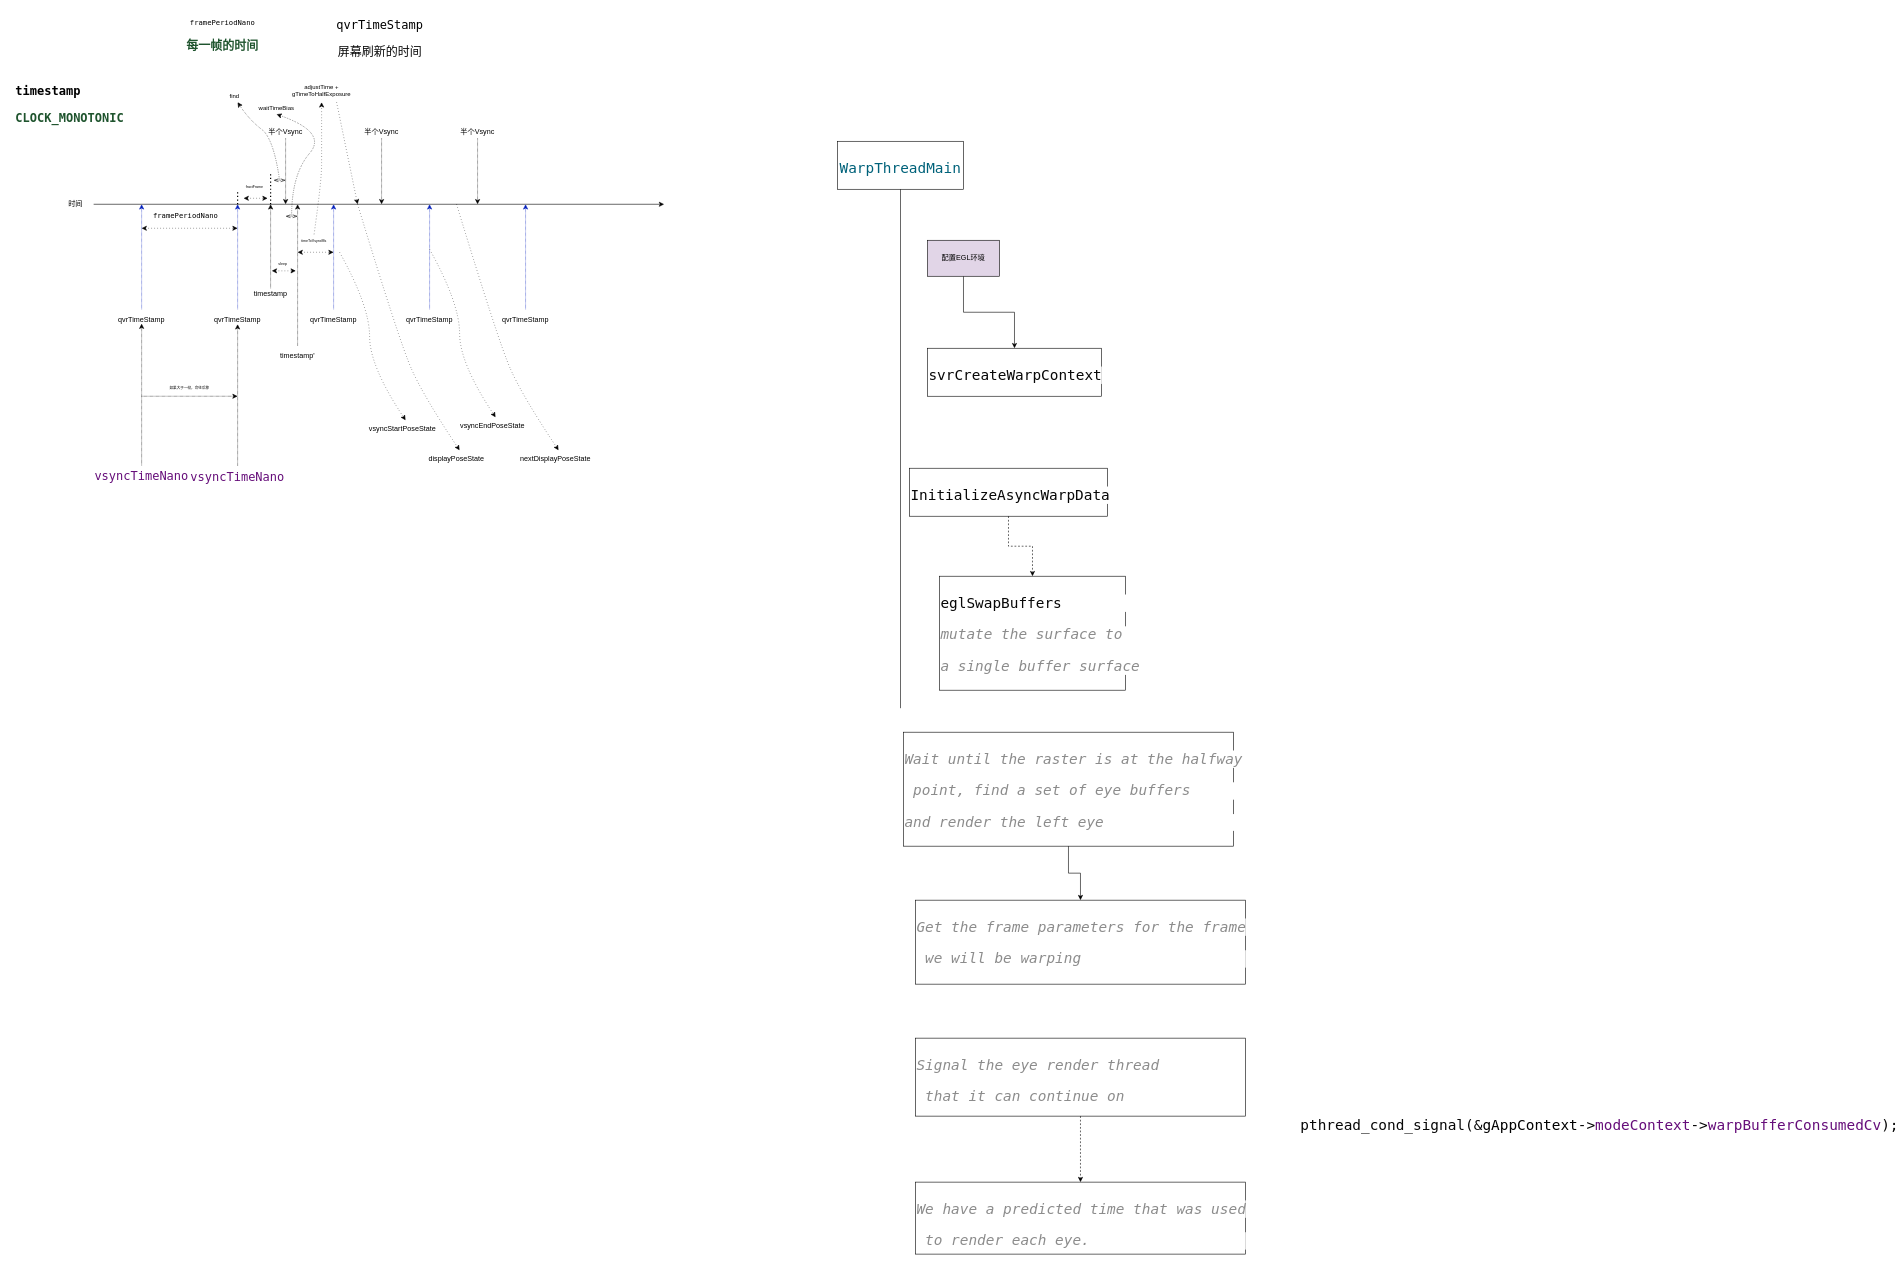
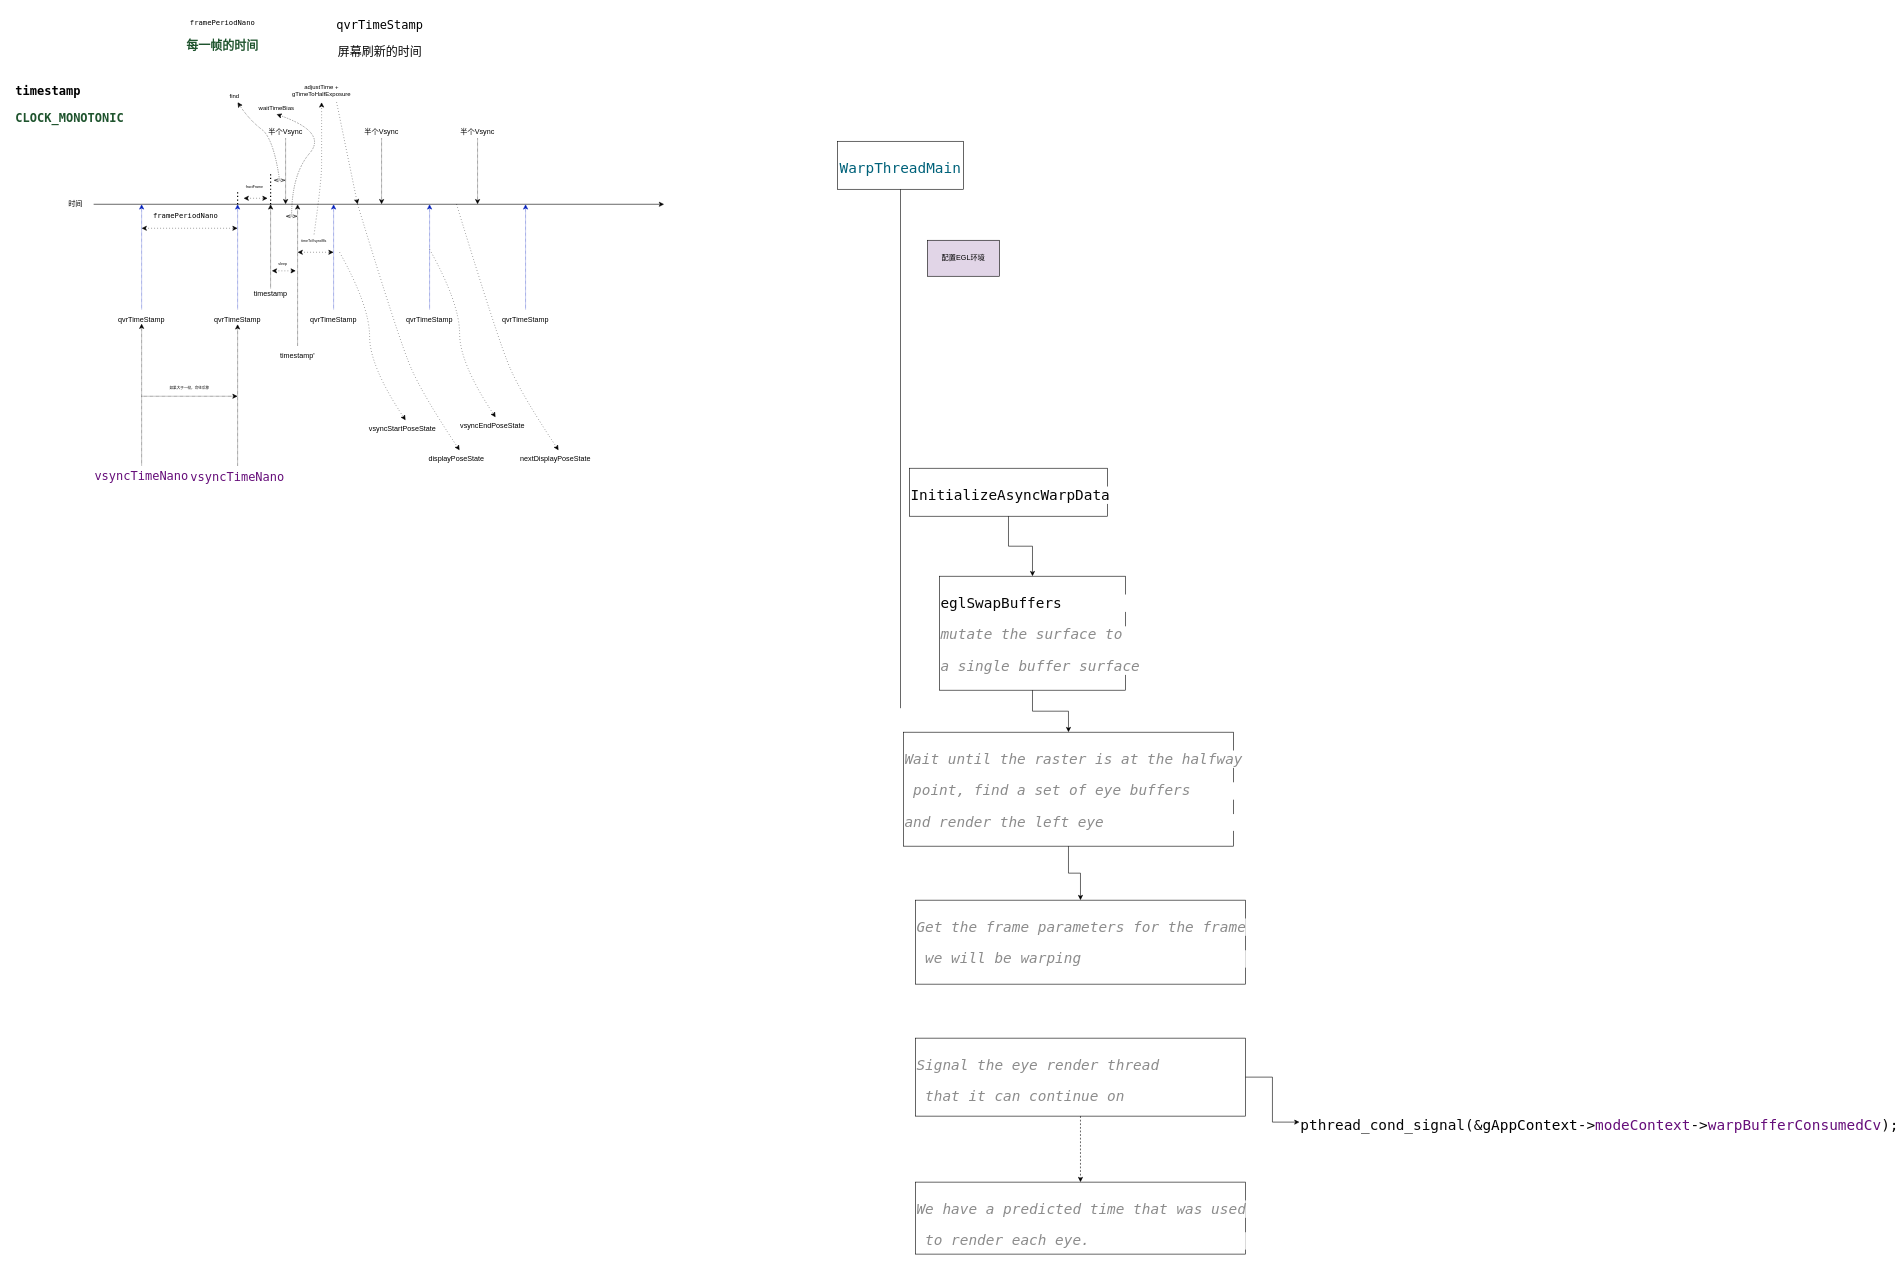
- <mxCell id="66" value="" style="edgeStyle=orthogonalEdgeStyle;rounded=0;orthogonalLoop=1;jettySize=auto;html=1;" edge="1" parent="1" source="67" target="70"><mxGeometry relative="1" as="geometry"><mxPoint x="1605" y="530" as="targetPoint" /></mxGeometry></mxCell>
- <mxCell id="70" value="&lt;pre style=&quot;background-color: #ffffff ; color: #080808 ; font-family: &amp;quot;consolas&amp;quot; , monospace ; font-size: 18.0pt&quot;&gt;svrCreateWarpContext&lt;/pre&gt;" style="text;whiteSpace=wrap;html=1;strokeColor=#000000;" vertex="1" parent="1"><mxGeometry x="1545" y="580" width="290" height="80" as="geometry" /></mxCell>
- <mxCell id="68" value="" style="edgeStyle=orthogonalEdgeStyle;rounded=0;orthogonalLoop=1;jettySize=auto;html=1;dashed=1;" edge="1" parent="1" source="69" target="72"><mxGeometry relative="1" as="geometry" /></mxCell>
+ <mxCell id="68" value="" style="edgeStyle=orthogonalEdgeStyle;rounded=0;orthogonalLoop=1;jettySize=auto;html=1;" edge="1" parent="1" source="69" target="72"><mxGeometry relative="1" as="geometry" /></mxCell>
+ <mxCell id="71" value="" style="edgeStyle=orthogonalEdgeStyle;rounded=0;orthogonalLoop=1;jettySize=auto;html=1;" edge="1" parent="1" source="72" target="74"><mxGeometry relative="1" as="geometry" /></mxCell>
+ <mxCell id="76" value="" style="edgeStyle=orthogonalEdgeStyle;rounded=0;orthogonalLoop=1;jettySize=auto;html=1;" edge="1" parent="1" source="78" target="79"><mxGeometry relative="1" as="geometry" /></mxCell>
